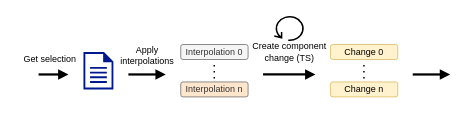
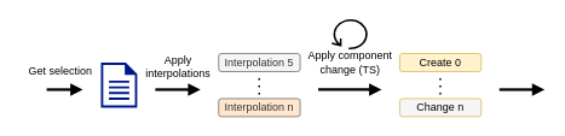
- <mxCell id="7" value="Interpolation 0" style="rounded=1;whiteSpace=wrap;html=1;fillColor=#f5f5f5;strokeColor=#666666;fontColor=#333333;" vertex="1" parent="1"><mxGeometry x="240" y="59" width="90" height="20" as="geometry" /></mxCell>
+ <mxCell id="7" value="Interpolation 5" style="rounded=1;whiteSpace=wrap;html=1;fillColor=#f5f5f5;strokeColor=#666666;fontColor=#333333;" vertex="1" parent="1"><mxGeometry x="240" y="59" width="90" height="20" as="geometry" /></mxCell>
- <mxCell id="11" value="Create component&lt;br&gt;change (TS)" style="text;html=1;align=center;verticalAlign=middle;resizable=0;points=[];autosize=1;" vertex="1" parent="1"><mxGeometry x="330" y="54" width="110" height="30" as="geometry" /></mxCell>
+ <mxCell id="11" value="Apply component&lt;br&gt;change (TS)" style="text;html=1;align=center;verticalAlign=middle;resizable=0;points=[];autosize=1;" vertex="1" parent="1"><mxGeometry x="330" y="54" width="110" height="30" as="geometry" /></mxCell>
- <mxCell id="13" value="Change 0" style="rounded=1;whiteSpace=wrap;html=1;fillColor=#fff2cc;strokeColor=#d6b656;" vertex="1" parent="1"><mxGeometry x="440" y="59" width="90" height="20" as="geometry" /></mxCell>
+ <mxCell id="13" value="Create 0" style="rounded=1;whiteSpace=wrap;html=1;fillColor=#fff2cc;strokeColor=#d6b656;" vertex="1" parent="1"><mxGeometry x="440" y="59" width="90" height="20" as="geometry" /></mxCell>
- <mxCell id="14" value="Change n" style="rounded=1;whiteSpace=wrap;html=1;fillColor=#fff2cc;strokeColor=#d6b656;" vertex="1" parent="1"><mxGeometry x="440" y="109" width="90" height="20" as="geometry" /></mxCell>
+ <mxCell id="14" value="Change n" style="rounded=1;whiteSpace=wrap;html=1;fillColor=#f5f5f5;strokeColor=#d6b656;" vertex="1" parent="1"><mxGeometry x="440" y="109" width="90" height="20" as="geometry" /></mxCell>
